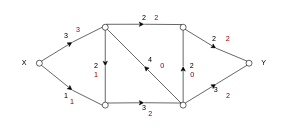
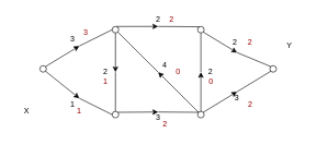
- <mxCell id="34" value="X" style="text;html=1;strokeColor=none;fillColor=none;align=center;verticalAlign=middle;whiteSpace=wrap;rounded=0;" vertex="1" parent="1"><mxGeometry x="20" y="95" width="40" height="20" as="geometry" /></mxCell>
+ <mxCell id="34" value="X" style="text;html=1;strokeColor=none;fillColor=none;align=center;verticalAlign=middle;whiteSpace=wrap;rounded=0;" vertex="1" parent="1"><mxGeometry x="20" y="160" width="40" height="20" as="geometry" /></mxCell>
- <mxCell id="33" value="Y" style="text;html=1;strokeColor=none;fillColor=none;align=center;verticalAlign=middle;whiteSpace=wrap;rounded=0;" vertex="1" parent="1"><mxGeometry x="420" y="95" width="40" height="20" as="geometry" /></mxCell>
+ <mxCell id="33" value="Y" style="text;html=1;strokeColor=none;fillColor=none;align=center;verticalAlign=middle;whiteSpace=wrap;rounded=0;" vertex="1" parent="1"><mxGeometry x="420" y="60" width="40" height="20" as="geometry" /></mxCell>
